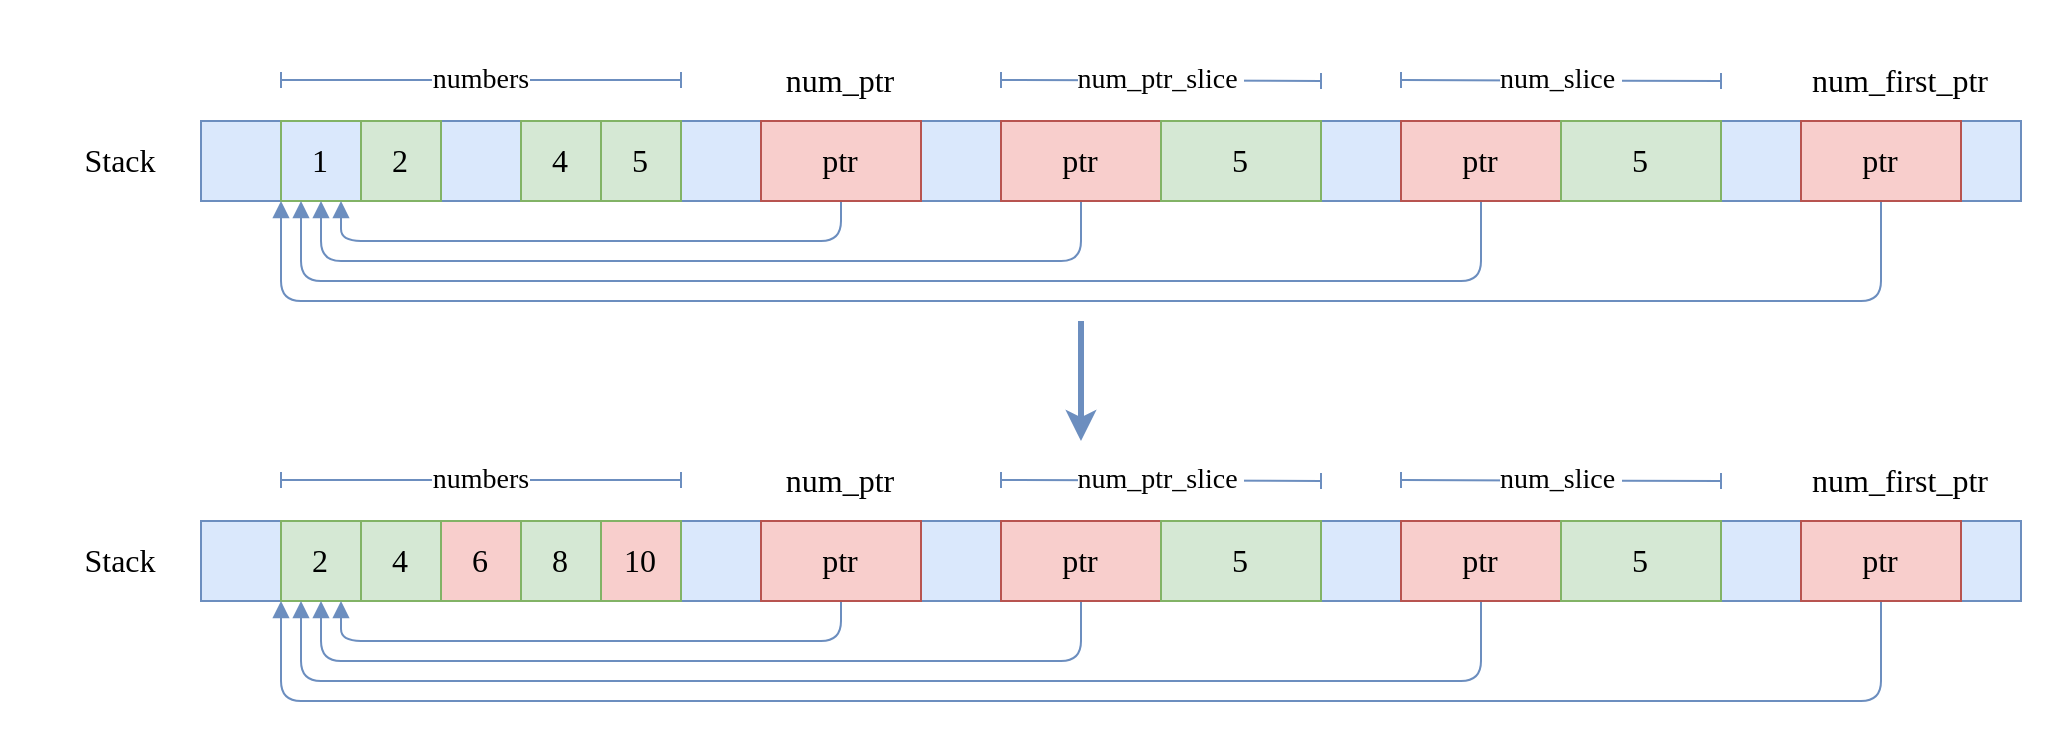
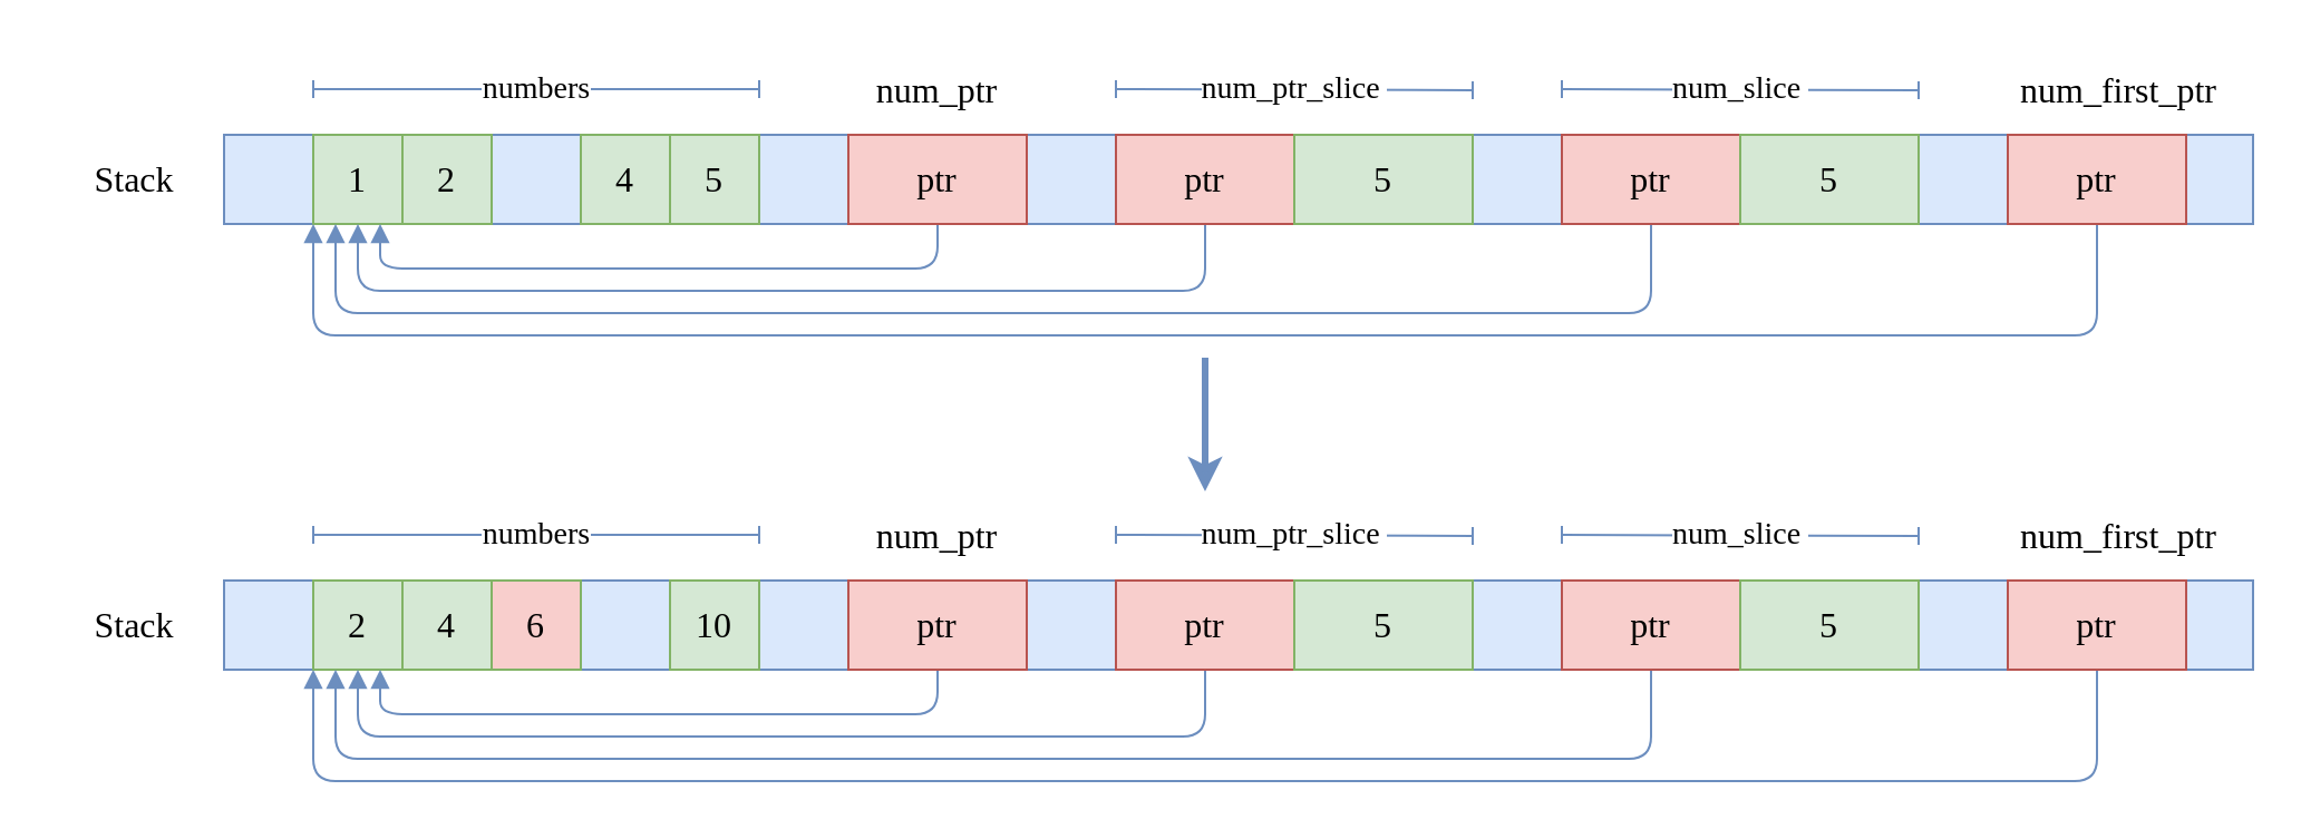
- <mxCell id="4" value="1" style="rounded=0;whiteSpace=wrap;html=1;shadow=0;strokeColor=#82b366;strokeWidth=1;fontFamily=Ubuntu;fontSize=16;fontStyle=0;fillColor=#dae8fc;" parent="1" vertex="1"><mxGeometry x="140" y="60" width="40" height="40" as="geometry" /></mxCell>
+ <mxCell id="4" value="1" style="rounded=0;whiteSpace=wrap;html=1;shadow=0;strokeColor=#82b366;strokeWidth=1;fontFamily=Ubuntu;fontSize=16;fontStyle=0;fillColor=#d5e8d4;" parent="1" vertex="1"><mxGeometry x="140" y="60" width="40" height="40" as="geometry" /></mxCell>
- <mxCell id="28" value="8" style="rounded=0;whiteSpace=wrap;html=1;shadow=0;strokeColor=#82b366;strokeWidth=1;fontFamily=Ubuntu;fontSize=16;fontStyle=0;fillColor=#d5e8d4;" vertex="1" parent="1"><mxGeometry x="260" y="260" width="40" height="40" as="geometry" /></mxCell>
- <mxCell id="29" value="10" style="rounded=0;whiteSpace=wrap;html=1;shadow=0;strokeColor=#82b366;strokeWidth=1;fontFamily=Ubuntu;fontSize=16;fontStyle=0;fillColor=#f8cecc;" vertex="1" parent="1"><mxGeometry x="300" y="260" width="40" height="40" as="geometry" /></mxCell>
+ <mxCell id="29" value="10" style="rounded=0;whiteSpace=wrap;html=1;shadow=0;strokeColor=#82b366;strokeWidth=1;fontFamily=Ubuntu;fontSize=16;fontStyle=0;fillColor=#d5e8d4;" vertex="1" parent="1"><mxGeometry x="300" y="260" width="40" height="40" as="geometry" /></mxCell>
